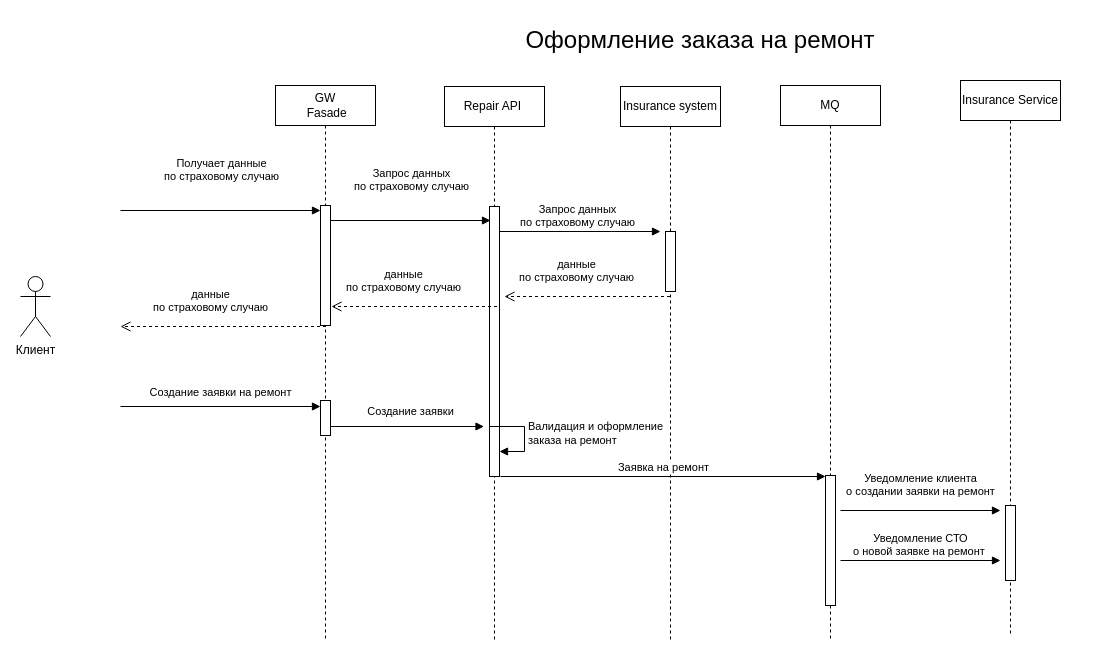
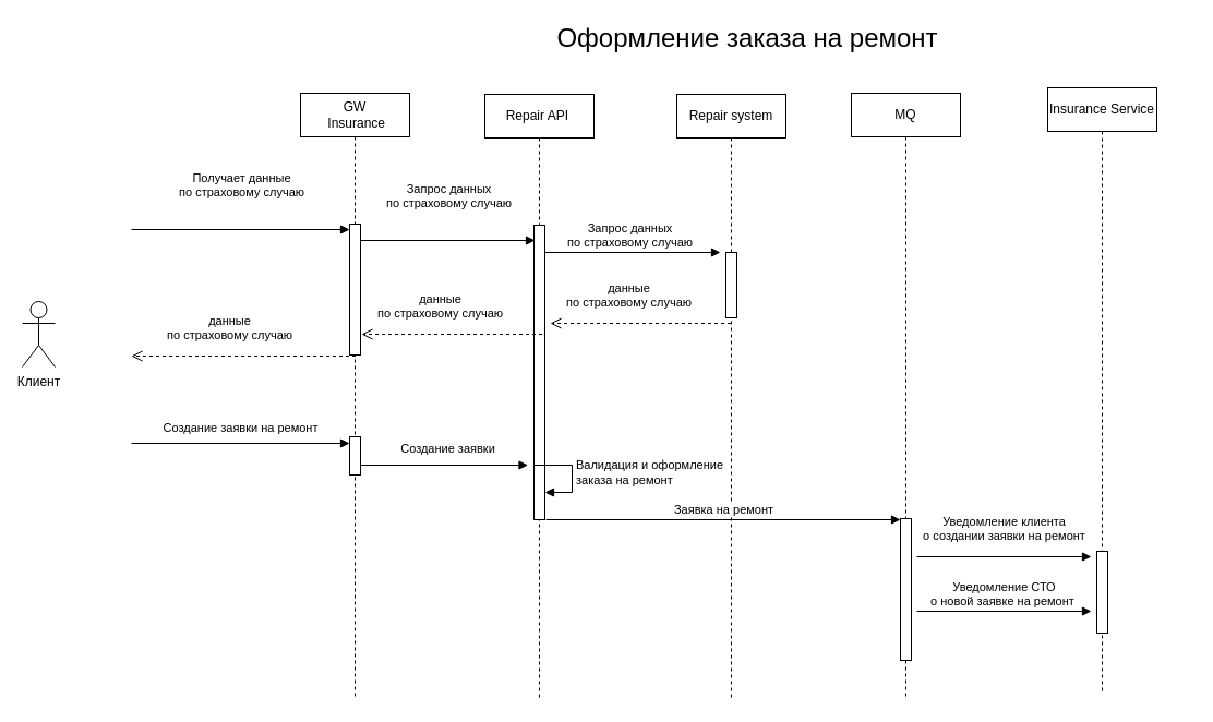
- <mxCell id="17" value="Оформление заказа на ремонт" style="text;html=1;strokeColor=none;fillColor=none;align=center;verticalAlign=middle;whiteSpace=wrap;rounded=0;fontSize=24;" parent="1" vertex="1"><mxGeometry x="295" y="25" width="810" height="30" as="geometry" /></mxCell>
+ <mxCell id="17" value="Оформление заказа на ремонт" style="text;html=1;strokeColor=none;fillColor=none;align=center;verticalAlign=middle;whiteSpace=wrap;rounded=0;fontSize=24;" parent="1" vertex="1"><mxGeometry x="280" y="20" width="810" height="30" as="geometry" /></mxCell>
- <mxCell id="19" value="GW&lt;br&gt;&amp;nbsp;Fasade" style="shape=umlLifeline;perimeter=lifelinePerimeter;whiteSpace=wrap;html=1;container=1;dropTarget=0;collapsible=0;recursiveResize=0;outlineConnect=0;portConstraint=eastwest;newEdgeStyle={&quot;curved&quot;:0,&quot;rounded&quot;:0};" parent="1" vertex="1"><mxGeometry x="275" y="85" width="100" height="555" as="geometry" /></mxCell>
+ <mxCell id="19" value="GW&lt;br&gt;&amp;nbsp;Insurance" style="shape=umlLifeline;perimeter=lifelinePerimeter;whiteSpace=wrap;html=1;container=1;dropTarget=0;collapsible=0;recursiveResize=0;outlineConnect=0;portConstraint=eastwest;newEdgeStyle={&quot;curved&quot;:0,&quot;rounded&quot;:0};" parent="1" vertex="1"><mxGeometry x="275" y="85" width="100" height="555" as="geometry" /></mxCell>
- <mxCell id="2" value="Insurance system" style="shape=umlLifeline;perimeter=lifelinePerimeter;whiteSpace=wrap;html=1;container=1;dropTarget=0;collapsible=0;recursiveResize=0;outlineConnect=0;portConstraint=eastwest;newEdgeStyle={&quot;edgeStyle&quot;:&quot;elbowEdgeStyle&quot;,&quot;elbow&quot;:&quot;vertical&quot;,&quot;curved&quot;:0,&quot;rounded&quot;:0};labelBackgroundColor=default;" parent="1" vertex="1"><mxGeometry x="620" y="86" width="100" height="554" as="geometry" /></mxCell>
+ <mxCell id="2" value="Repair system" style="shape=umlLifeline;perimeter=lifelinePerimeter;whiteSpace=wrap;html=1;container=1;dropTarget=0;collapsible=0;recursiveResize=0;outlineConnect=0;portConstraint=eastwest;newEdgeStyle={&quot;edgeStyle&quot;:&quot;elbowEdgeStyle&quot;,&quot;elbow&quot;:&quot;vertical&quot;,&quot;curved&quot;:0,&quot;rounded&quot;:0};labelBackgroundColor=default;" parent="1" vertex="1"><mxGeometry x="620" y="86" width="100" height="554" as="geometry" /></mxCell>
